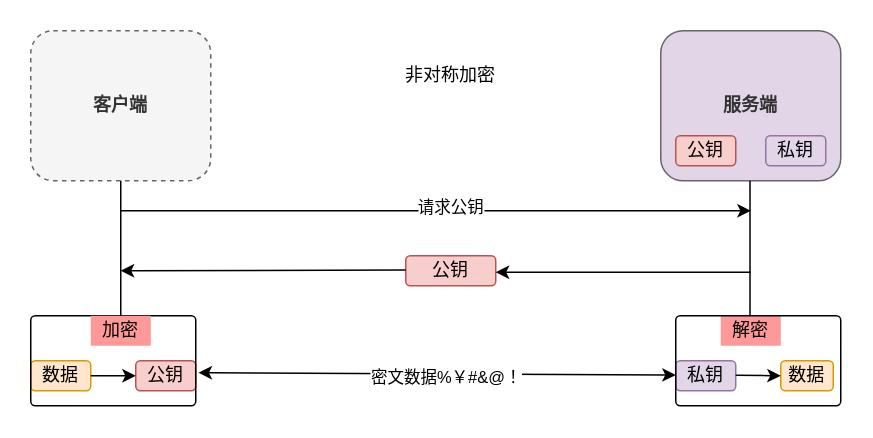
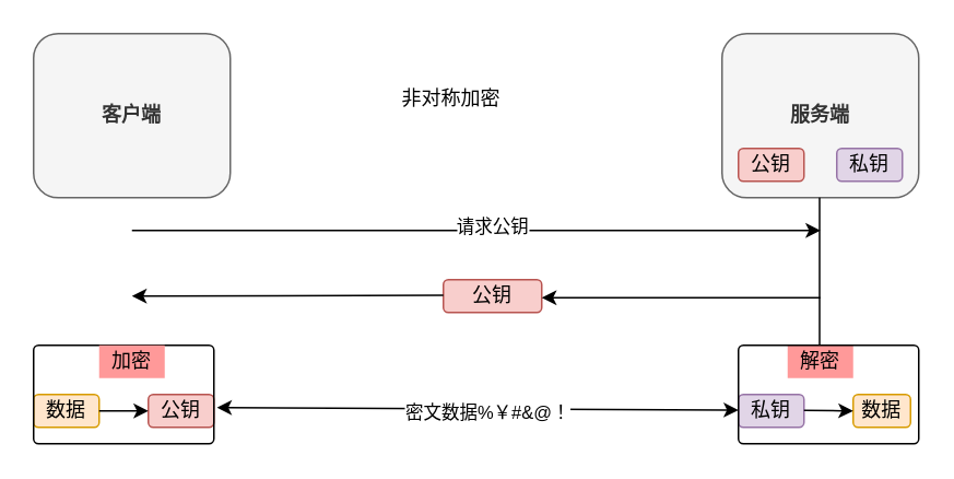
- <mxCell id="13" value="非对称加密" style="text;html=1;strokeColor=none;fillColor=none;align=center;verticalAlign=middle;whiteSpace=wrap;rounded=0;" vertex="1" parent="1"><mxGeometry x="260" y="40" width="80" height="20" as="geometry" /></mxCell>
+ <mxCell id="13" value="非对称加密" style="text;html=1;strokeColor=none;fillColor=none;align=center;verticalAlign=middle;whiteSpace=wrap;rounded=0;" vertex="1" parent="1"><mxGeometry x="235" y="50" width="80" height="20" as="geometry" /></mxCell>
- <mxCell id="2" value="&lt;div&gt;&lt;span&gt;&lt;b&gt;客户端&lt;/b&gt;&lt;/span&gt;&lt;/div&gt;" style="rounded=1;whiteSpace=wrap;html=1;align=center;fillColor=#f5f5f5;strokeColor=#666666;fontColor=#333333;dashed=1;" vertex="1" parent="1"><mxGeometry x="20" y="20" width="120" height="100" as="geometry" /></mxCell>
+ <mxCell id="2" value="&lt;div&gt;&lt;span&gt;&lt;b&gt;客户端&lt;/b&gt;&lt;/span&gt;&lt;/div&gt;" style="rounded=1;whiteSpace=wrap;html=1;align=center;fillColor=#f5f5f5;strokeColor=#666666;fontColor=#333333;" vertex="1" parent="1"><mxGeometry x="20" y="20" width="120" height="100" as="geometry" /></mxCell>
- <mxCell id="3" value="&lt;div&gt;&lt;span&gt;&lt;b&gt;服务端&lt;/b&gt;&lt;/span&gt;&lt;/div&gt;" style="rounded=1;whiteSpace=wrap;html=1;align=center;fillColor=#e1d5e7;strokeColor=#666666;fontColor=#333333;" vertex="1" parent="1"><mxGeometry x="440" y="20" width="120" height="100" as="geometry" /></mxCell>
+ <mxCell id="3" value="&lt;div&gt;&lt;span&gt;&lt;b&gt;服务端&lt;/b&gt;&lt;/span&gt;&lt;/div&gt;" style="rounded=1;whiteSpace=wrap;html=1;align=center;fillColor=#f5f5f5;strokeColor=#666666;fontColor=#333333;" vertex="1" parent="1"><mxGeometry x="440" y="20" width="120" height="100" as="geometry" /></mxCell>
- <mxCell id="17" value="" style="endArrow=none;html=1;entryX=0.5;entryY=1;entryDx=0;entryDy=0;exitX=0.5;exitY=0;exitDx=0;exitDy=0;" edge="1" parent="1" source="15" target="2"><mxGeometry width="50" height="50" relative="1" as="geometry"><mxPoint x="50" y="190" as="sourcePoint" /><mxPoint x="100" y="140" as="targetPoint" /></mxGeometry></mxCell>
